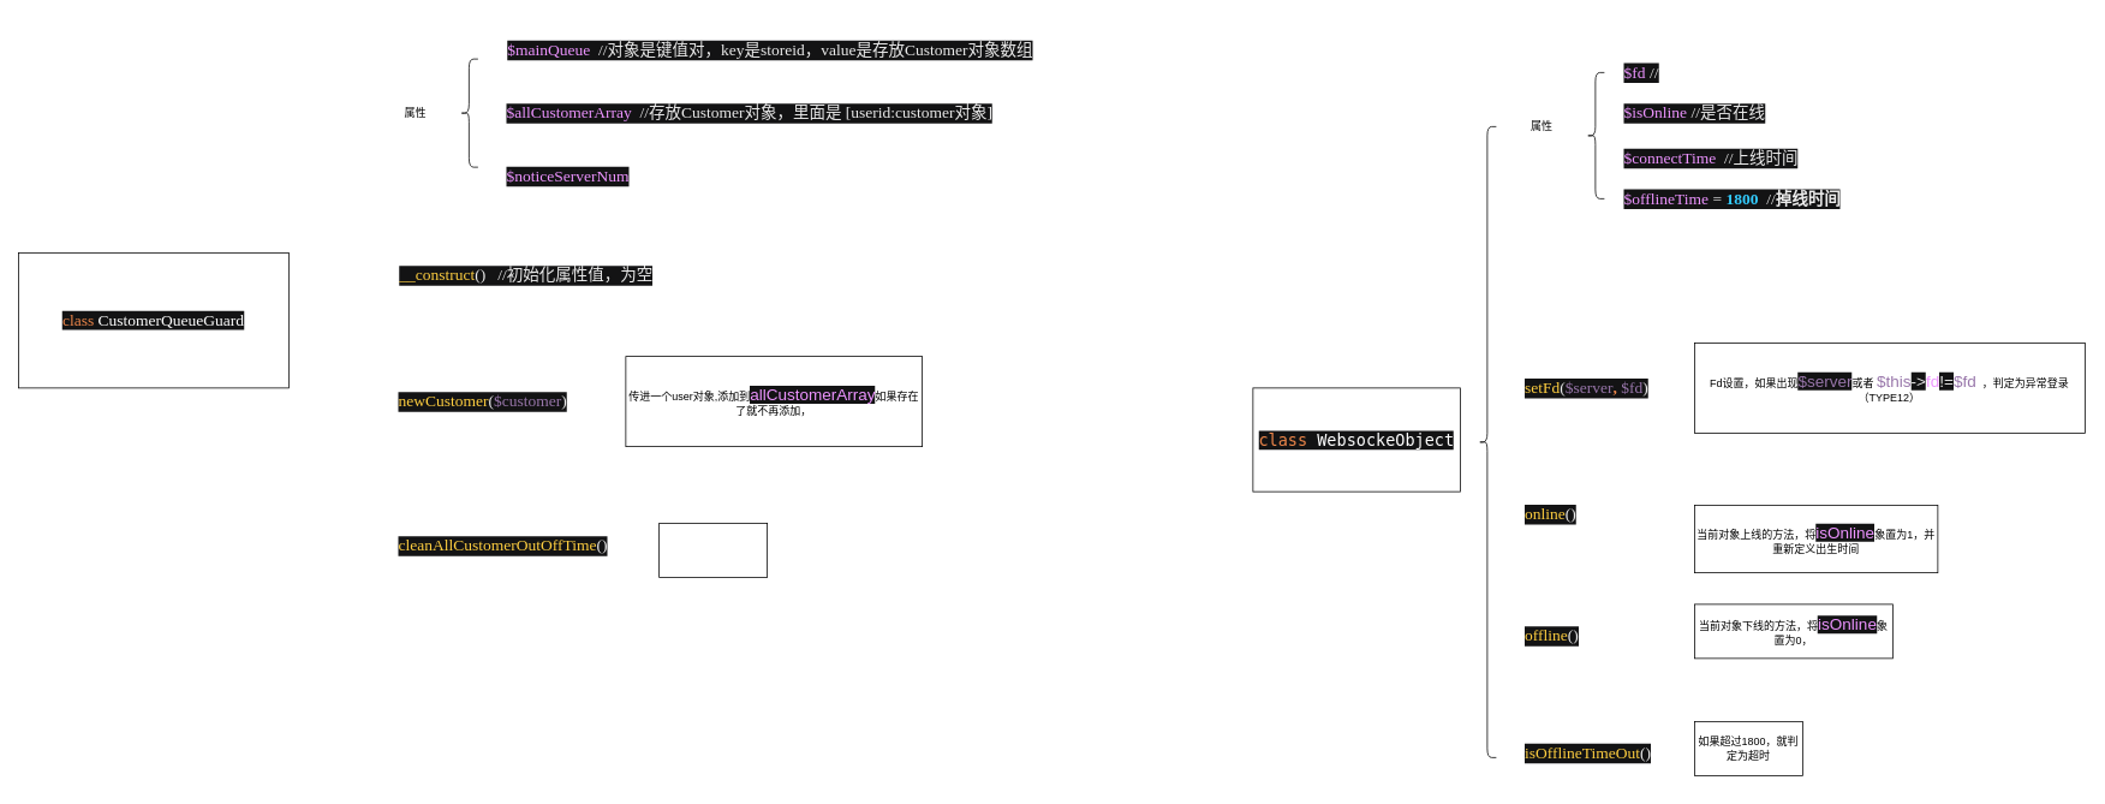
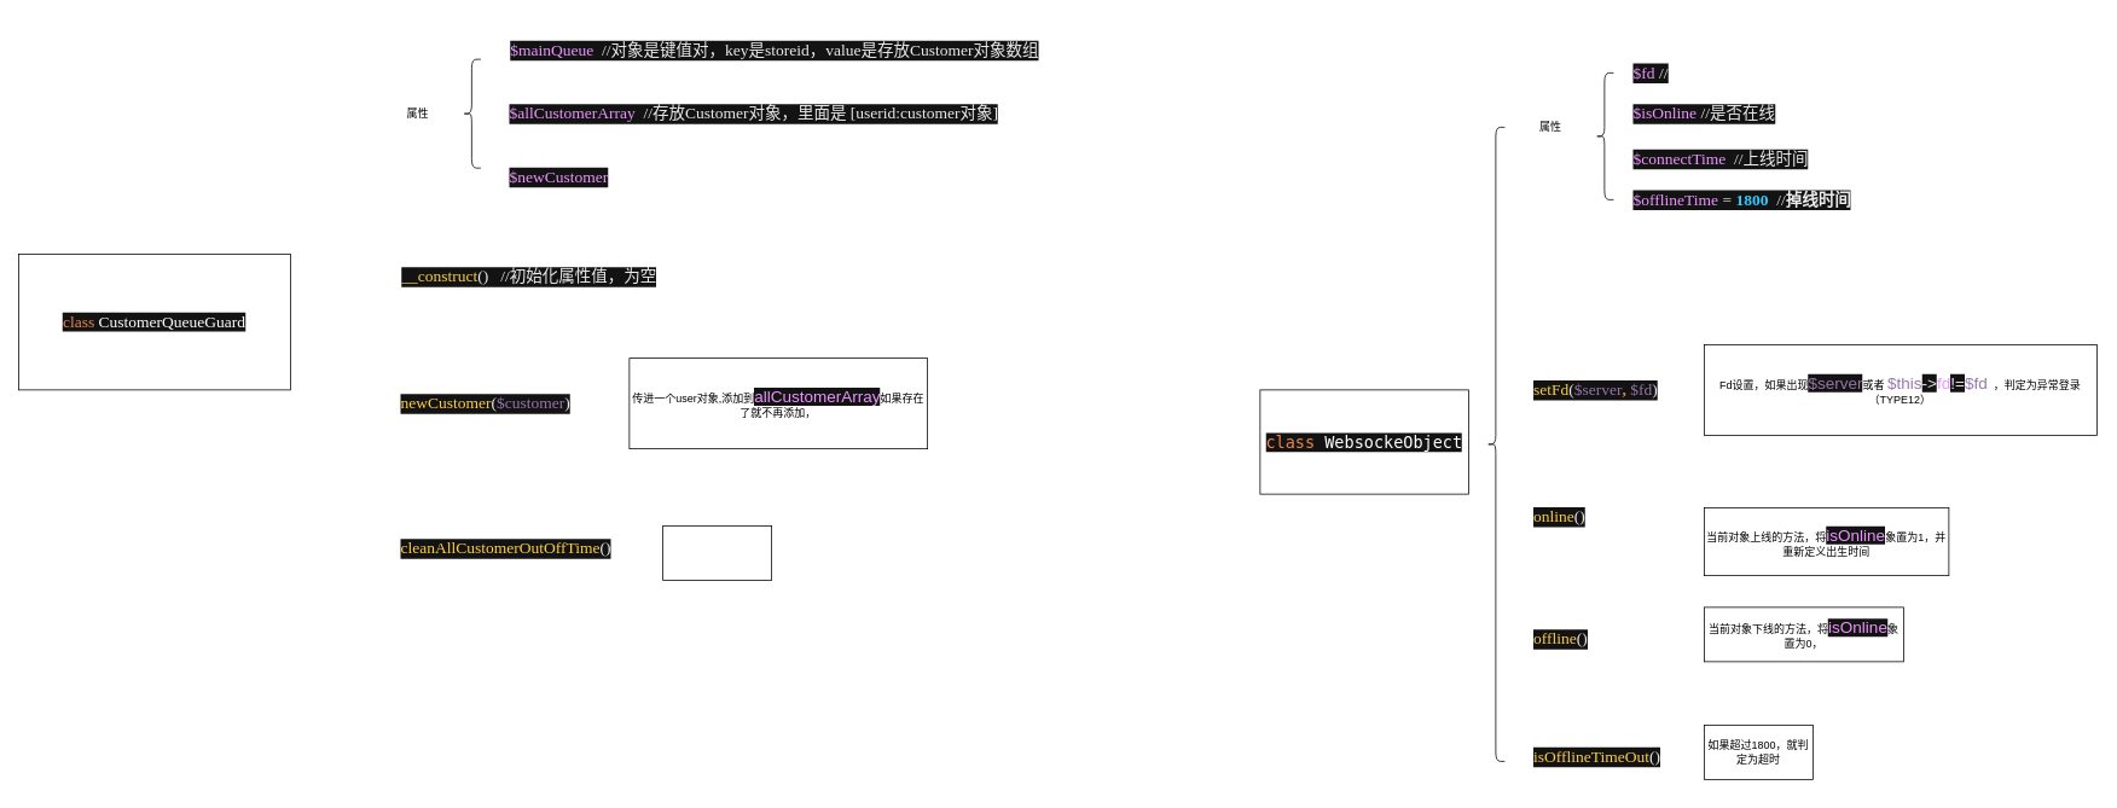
- <mxCell id="5" value="&lt;pre style=&quot;background-color: #131314 ; color: #ebebeb ; font-family: &amp;quot;宋体&amp;quot; ; font-size: 13.5pt&quot;&gt;&lt;span style=&quot;color: #ed94ff&quot;&gt;$noticeServerNum&lt;/span&gt;&lt;/pre&gt;" style="text;whiteSpace=wrap;html=1;" vertex="1" parent="1"><mxGeometry x="560" y="160" width="170" height="70" as="geometry" /></mxCell>
+ <mxCell id="5" value="&lt;pre style=&quot;background-color: #131314 ; color: #ebebeb ; font-family: &amp;quot;宋体&amp;quot; ; font-size: 13.5pt&quot;&gt;&lt;span style=&quot;color: #ed94ff&quot;&gt;$newCustomer&lt;/span&gt;&lt;/pre&gt;" style="text;whiteSpace=wrap;html=1;" vertex="1" parent="1"><mxGeometry x="560" y="160" width="170" height="70" as="geometry" /></mxCell>
